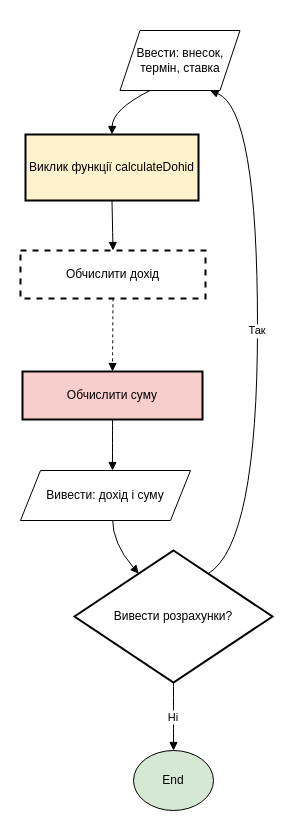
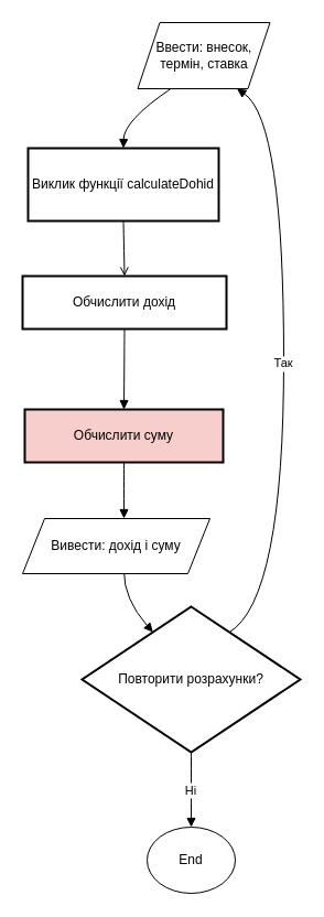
- <mxCell id="13" value="Ввести: внесок, термін, ставка" style="shape=parallelogram;perimeter=parallelogramPerimeter;whiteSpace=wrap;html=1;fixedSize=1;" vertex="1" parent="1"><mxGeometry x="119.5" y="30" width="120" height="60" as="geometry" /></mxCell>
+ <mxCell id="13" value="Ввести: внесок, термін, ставка" style="shape=parallelogram;perimeter=parallelogramPerimeter;whiteSpace=wrap;html=1;fixedSize=1;" vertex="1" parent="1"><mxGeometry x="124.5" y="20" width="120" height="60" as="geometry" /></mxCell>
- <mxCell id="2" value="Виклик функції calculateDohid" style="whiteSpace=wrap;strokeWidth=2;fillColor=#fff2cc;" vertex="1" parent="1"><mxGeometry x="25" y="134" width="173" height="66" as="geometry" /></mxCell>
+ <mxCell id="2" value="Виклик функції calculateDohid" style="whiteSpace=wrap;strokeWidth=2;" vertex="1" parent="1"><mxGeometry x="25" y="134" width="173" height="66" as="geometry" /></mxCell>
- <mxCell id="7" value="" style="curved=1;startArrow=none;endArrow=block;exitX=0.5;exitY=1.01;entryX=0.5;entryY=0.01;rounded=0;" edge="1" parent="1" source="2" target="3"><mxGeometry relative="1" as="geometry"><Array as="points" /></mxGeometry></mxCell>
+ <mxCell id="7" value="" style="curved=1;startArrow=none;endArrow=open;exitX=0.5;exitY=1.01;entryX=0.5;entryY=0.01;rounded=0;" edge="1" parent="1" source="2" target="3"><mxGeometry relative="1" as="geometry"><Array as="points" /></mxGeometry></mxCell>
- <mxCell id="3" value="Обчислити дохід" style="whiteSpace=wrap;strokeWidth=2;dashed=1;" vertex="1" parent="1"><mxGeometry x="20" y="250" width="185" height="48" as="geometry" /></mxCell>
+ <mxCell id="3" value="Обчислити дохід" style="whiteSpace=wrap;strokeWidth=2;" vertex="1" parent="1"><mxGeometry x="20" y="250" width="185" height="48" as="geometry" /></mxCell>
- <mxCell id="8" value="" style="curved=1;startArrow=none;endArrow=block;exitX=0.5;exitY=1.02;entryX=0.5;entryY=0;rounded=0;dashed=1;" edge="1" parent="1" source="3" target="4"><mxGeometry relative="1" as="geometry"><Array as="points" /></mxGeometry></mxCell>
+ <mxCell id="8" value="" style="curved=1;startArrow=none;endArrow=block;exitX=0.5;exitY=1.02;entryX=0.5;entryY=0;rounded=0;" edge="1" parent="1" source="3" target="4"><mxGeometry relative="1" as="geometry"><Array as="points" /></mxGeometry></mxCell>
- <mxCell id="5" value="Вивести розрахунки?" style="rhombus;strokeWidth=2;whiteSpace=wrap;" vertex="1" parent="1"><mxGeometry x="74" y="550" width="198" height="132" as="geometry" /></mxCell>
+ <mxCell id="5" value="Повторити розрахунки?" style="rhombus;strokeWidth=2;whiteSpace=wrap;" vertex="1" parent="1"><mxGeometry x="74" y="550" width="198" height="132" as="geometry" /></mxCell>
- <mxCell id="14" value="End" style="ellipse;whiteSpace=wrap;html=1;fillColor=#d5e8d4;" vertex="1" parent="1"><mxGeometry x="133" y="750" width="80" height="60" as="geometry" /></mxCell>
+ <mxCell id="14" value="End" style="ellipse;whiteSpace=wrap;html=1;" vertex="1" parent="1"><mxGeometry x="133" y="750" width="80" height="60" as="geometry" /></mxCell>
